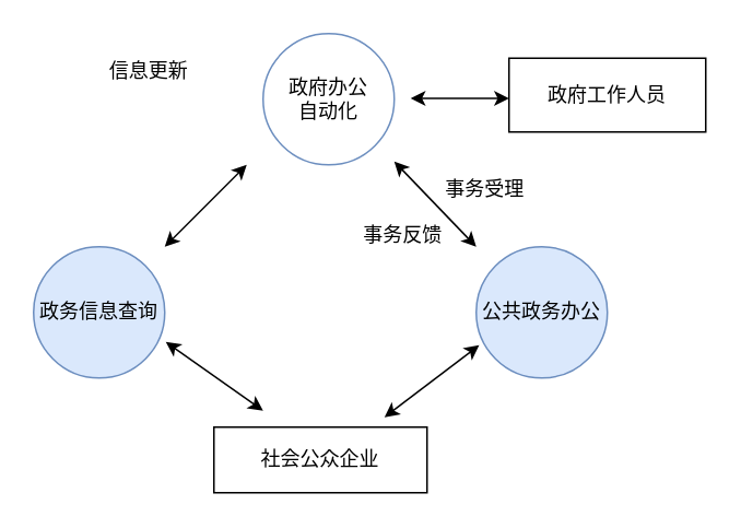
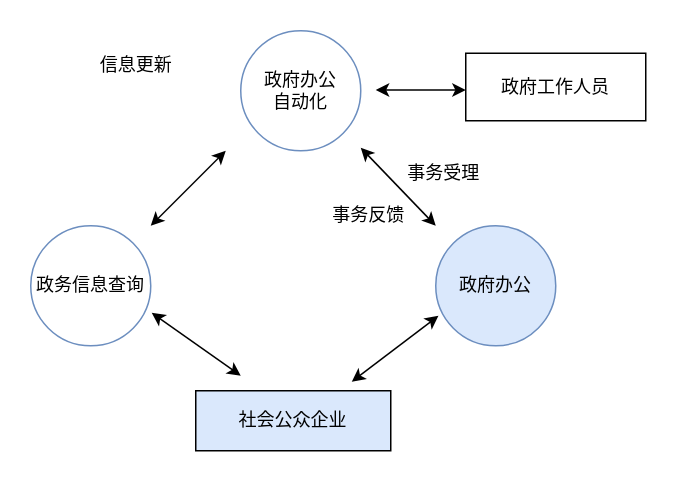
- <mxCell id="2" value="政务信息查询" style="ellipse;whiteSpace=wrap;html=1;aspect=fixed;fillColor=#dae8fc;strokeColor=#6c8ebf;" vertex="1" parent="1"><mxGeometry x="20" y="150" width="80" height="80" as="geometry" /></mxCell>
+ <mxCell id="2" value="政务信息查询" style="ellipse;whiteSpace=wrap;html=1;aspect=fixed;fillColor=#ffffff;strokeColor=#6c8ebf;" vertex="1" parent="1"><mxGeometry x="20" y="150" width="80" height="80" as="geometry" /></mxCell>
- <mxCell id="4" value="公共政务办公" style="ellipse;whiteSpace=wrap;html=1;aspect=fixed;fillColor=#dae8fc;strokeColor=#6c8ebf;" vertex="1" parent="1"><mxGeometry x="290" y="150" width="80" height="80" as="geometry" /></mxCell>
+ <mxCell id="4" value="政府办公" style="ellipse;whiteSpace=wrap;html=1;aspect=fixed;fillColor=#dae8fc;strokeColor=#6c8ebf;" vertex="1" parent="1"><mxGeometry x="290" y="150" width="80" height="80" as="geometry" /></mxCell>
- <mxCell id="5" value="社会公众企业" style="rounded=0;whiteSpace=wrap;html=1;" vertex="1" parent="1"><mxGeometry x="130" y="260" width="130" height="40" as="geometry" /></mxCell>
+ <mxCell id="5" value="社会公众企业" style="rounded=0;whiteSpace=wrap;html=1;fillColor=#dae8fc;" vertex="1" parent="1"><mxGeometry x="130" y="260" width="130" height="40" as="geometry" /></mxCell>
